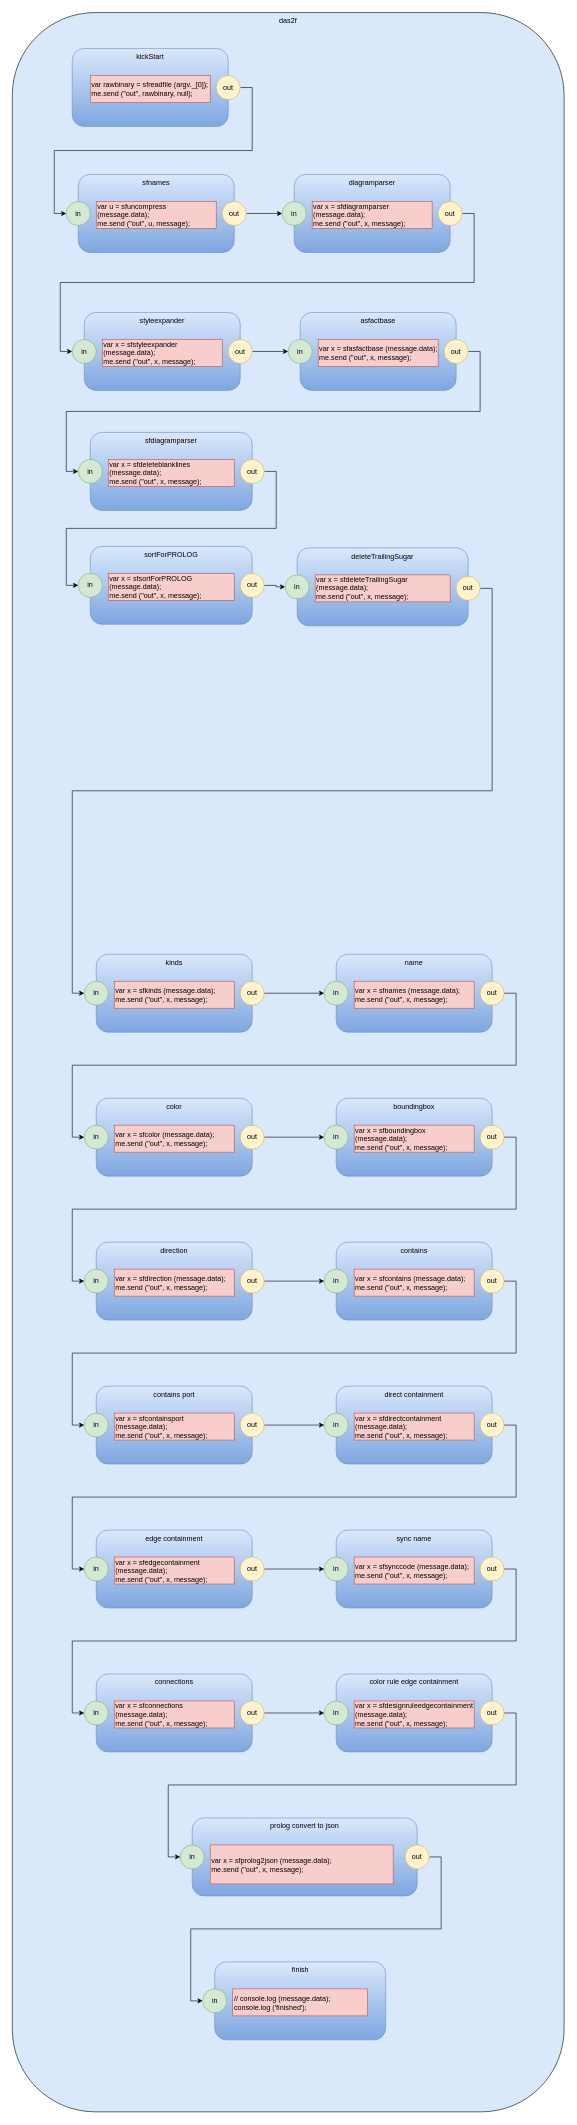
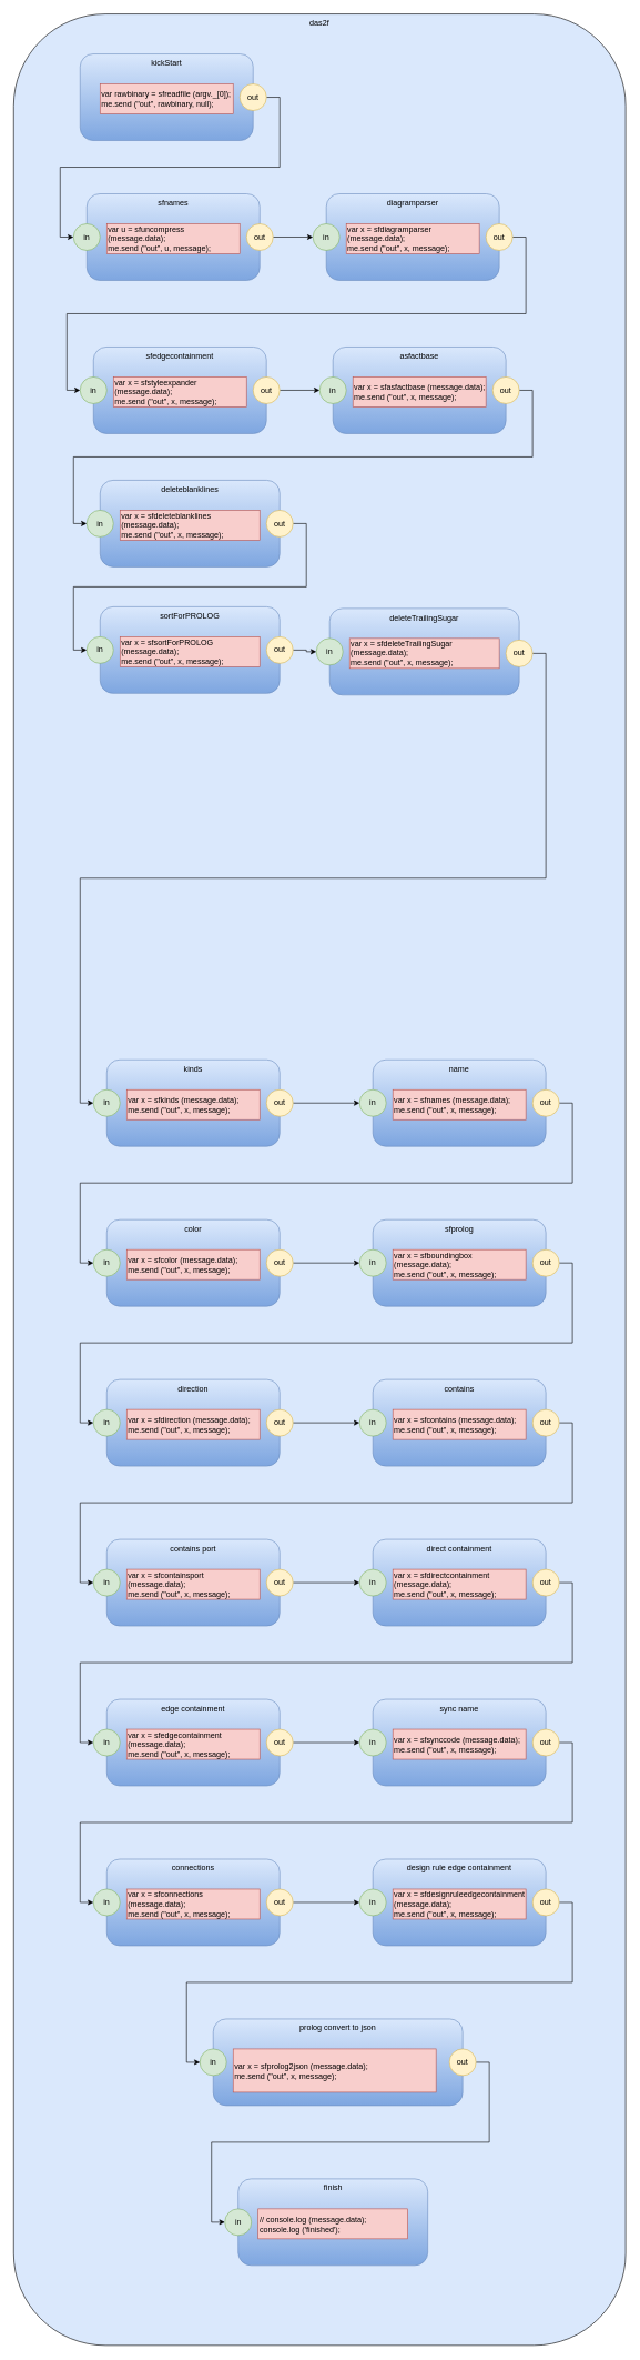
- <mxCell id="3" value="styleexpander" style="rounded=1;whiteSpace=wrap;html=1;gradientColor=#7ea6e0;fillColor=#dae8fc;strokeColor=#6c8ebf;verticalAlign=top;" parent="1" vertex="1"><mxGeometry x="140" y="520" width="260" height="130" as="geometry" /></mxCell>
+ <mxCell id="3" value="sfedgecontainment" style="rounded=1;whiteSpace=wrap;html=1;gradientColor=#7ea6e0;fillColor=#dae8fc;strokeColor=#6c8ebf;verticalAlign=top;" parent="1" vertex="1"><mxGeometry x="140" y="520" width="260" height="130" as="geometry" /></mxCell>
- <mxCell id="23" value="sfdiagramparser" style="rounded=1;whiteSpace=wrap;html=1;gradientColor=#7ea6e0;fillColor=#dae8fc;strokeColor=#6c8ebf;verticalAlign=top;" parent="1" vertex="1"><mxGeometry x="150" y="720" width="270" height="130" as="geometry" /></mxCell>
+ <mxCell id="23" value="deleteblanklines" style="rounded=1;whiteSpace=wrap;html=1;gradientColor=#7ea6e0;fillColor=#dae8fc;strokeColor=#6c8ebf;verticalAlign=top;" parent="1" vertex="1"><mxGeometry x="150" y="720" width="270" height="130" as="geometry" /></mxCell>
- <mxCell id="65" value="boundingbox" style="rounded=1;whiteSpace=wrap;html=1;gradientColor=#7ea6e0;fillColor=#dae8fc;strokeColor=#6c8ebf;verticalAlign=top;" vertex="1" parent="1"><mxGeometry x="560" y="1830" width="260" height="130" as="geometry" /></mxCell>
+ <mxCell id="65" value="sfprolog" style="rounded=1;whiteSpace=wrap;html=1;gradientColor=#7ea6e0;fillColor=#dae8fc;strokeColor=#6c8ebf;verticalAlign=top;" vertex="1" parent="1"><mxGeometry x="560" y="1830" width="260" height="130" as="geometry" /></mxCell>
- <mxCell id="105" value="color rule edge containment" style="rounded=1;whiteSpace=wrap;html=1;gradientColor=#7ea6e0;fillColor=#dae8fc;strokeColor=#6c8ebf;verticalAlign=top;" vertex="1" parent="1"><mxGeometry x="560" y="2790" width="260" height="130" as="geometry" /></mxCell>
+ <mxCell id="105" value="design rule edge containment" style="rounded=1;whiteSpace=wrap;html=1;gradientColor=#7ea6e0;fillColor=#dae8fc;strokeColor=#6c8ebf;verticalAlign=top;" vertex="1" parent="1"><mxGeometry x="560" y="2790" width="260" height="130" as="geometry" /></mxCell>
